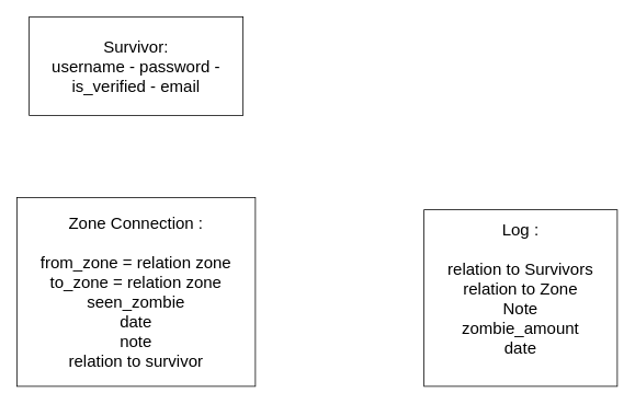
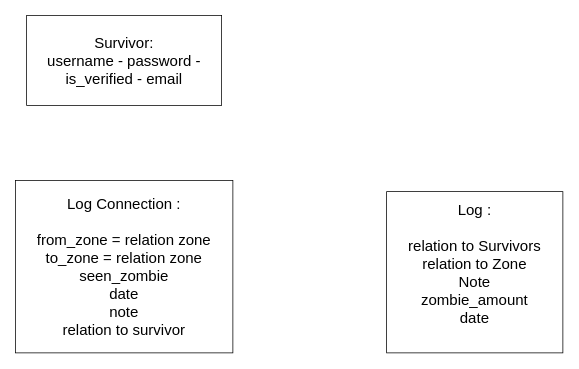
- <mxCell id="3" value="Zone Connection :&lt;br&gt;&lt;br&gt;from_zone = relation zone&lt;br&gt;to_zone = relation zone&lt;br&gt;seen_zombie&lt;br&gt;date&lt;br&gt;note&lt;br&gt;relation to survivor" style="rounded=0;whiteSpace=wrap;html=1;fontSize=20;" vertex="1" parent="1"><mxGeometry x="20" y="240" width="290" height="230" as="geometry" /></mxCell>
+ <mxCell id="3" value="Log Connection :&lt;br&gt;&lt;br&gt;from_zone = relation zone&lt;br&gt;to_zone = relation zone&lt;br&gt;seen_zombie&lt;br&gt;date&lt;br&gt;note&lt;br&gt;relation to survivor" style="rounded=0;whiteSpace=wrap;html=1;fontSize=20;" vertex="1" parent="1"><mxGeometry x="20" y="240" width="290" height="230" as="geometry" /></mxCell>
